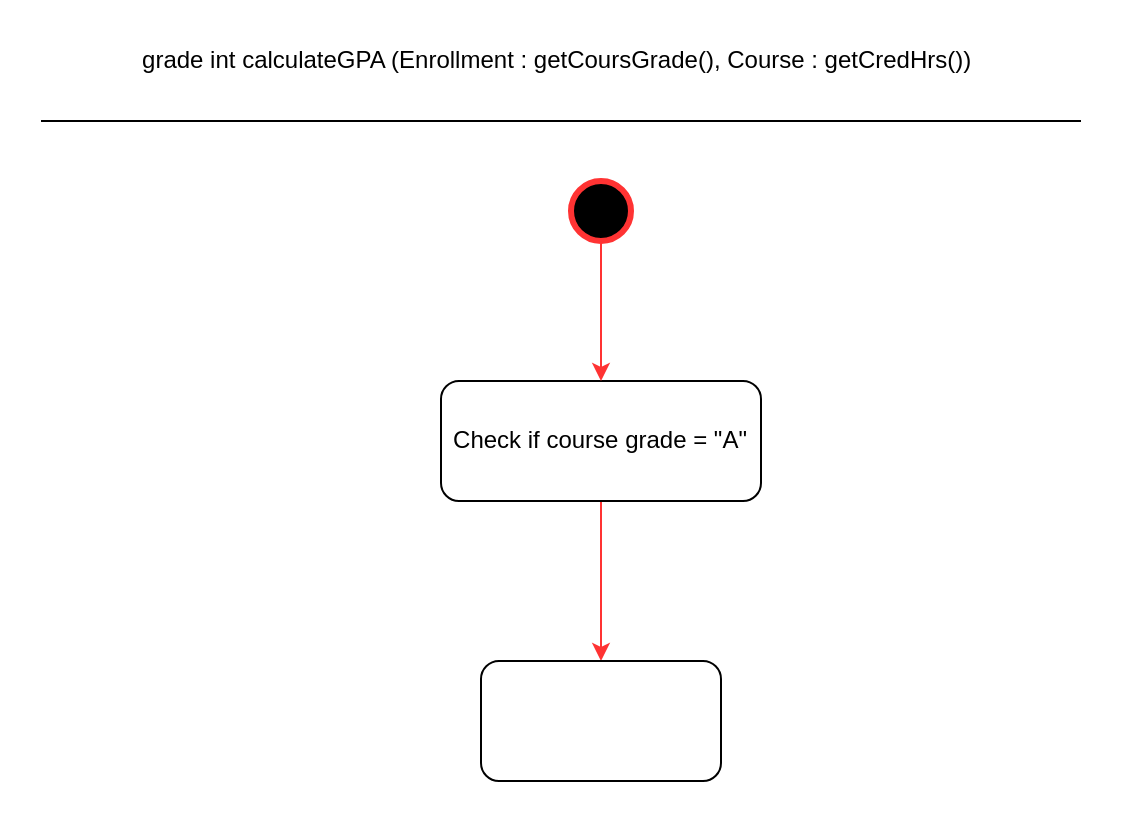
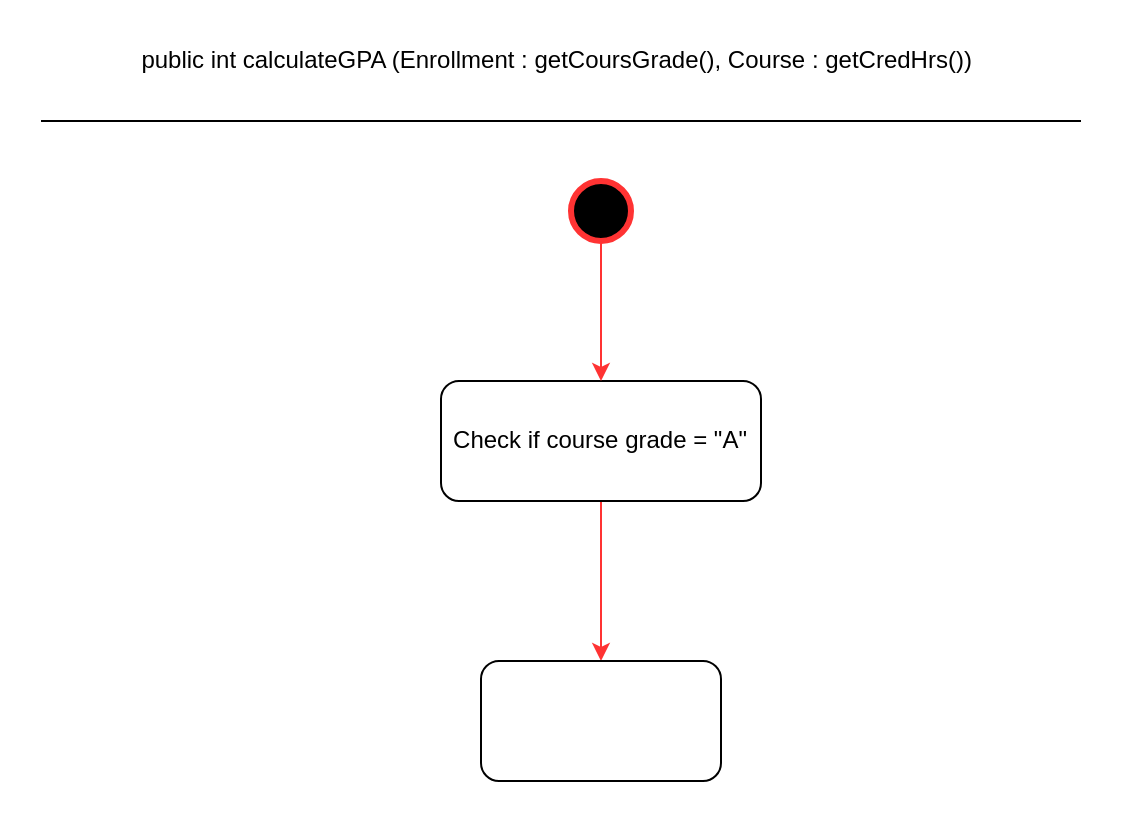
- <mxCell id="7" value="grade int calculateGPA (Enrollment : getCoursGrade(), Course : getCredHrs())&amp;nbsp;" style="text;html=1;strokeColor=none;fillColor=none;align=center;verticalAlign=middle;whiteSpace=wrap;rounded=0;" parent="1" vertex="1"><mxGeometry x="20" y="20" width="520" height="20" as="geometry" /></mxCell>
+ <mxCell id="7" value="public int calculateGPA (Enrollment : getCoursGrade(), Course : getCredHrs())&amp;nbsp;" style="text;html=1;strokeColor=none;fillColor=none;align=center;verticalAlign=middle;whiteSpace=wrap;rounded=0;" parent="1" vertex="1"><mxGeometry x="20" y="20" width="520" height="20" as="geometry" /></mxCell>
